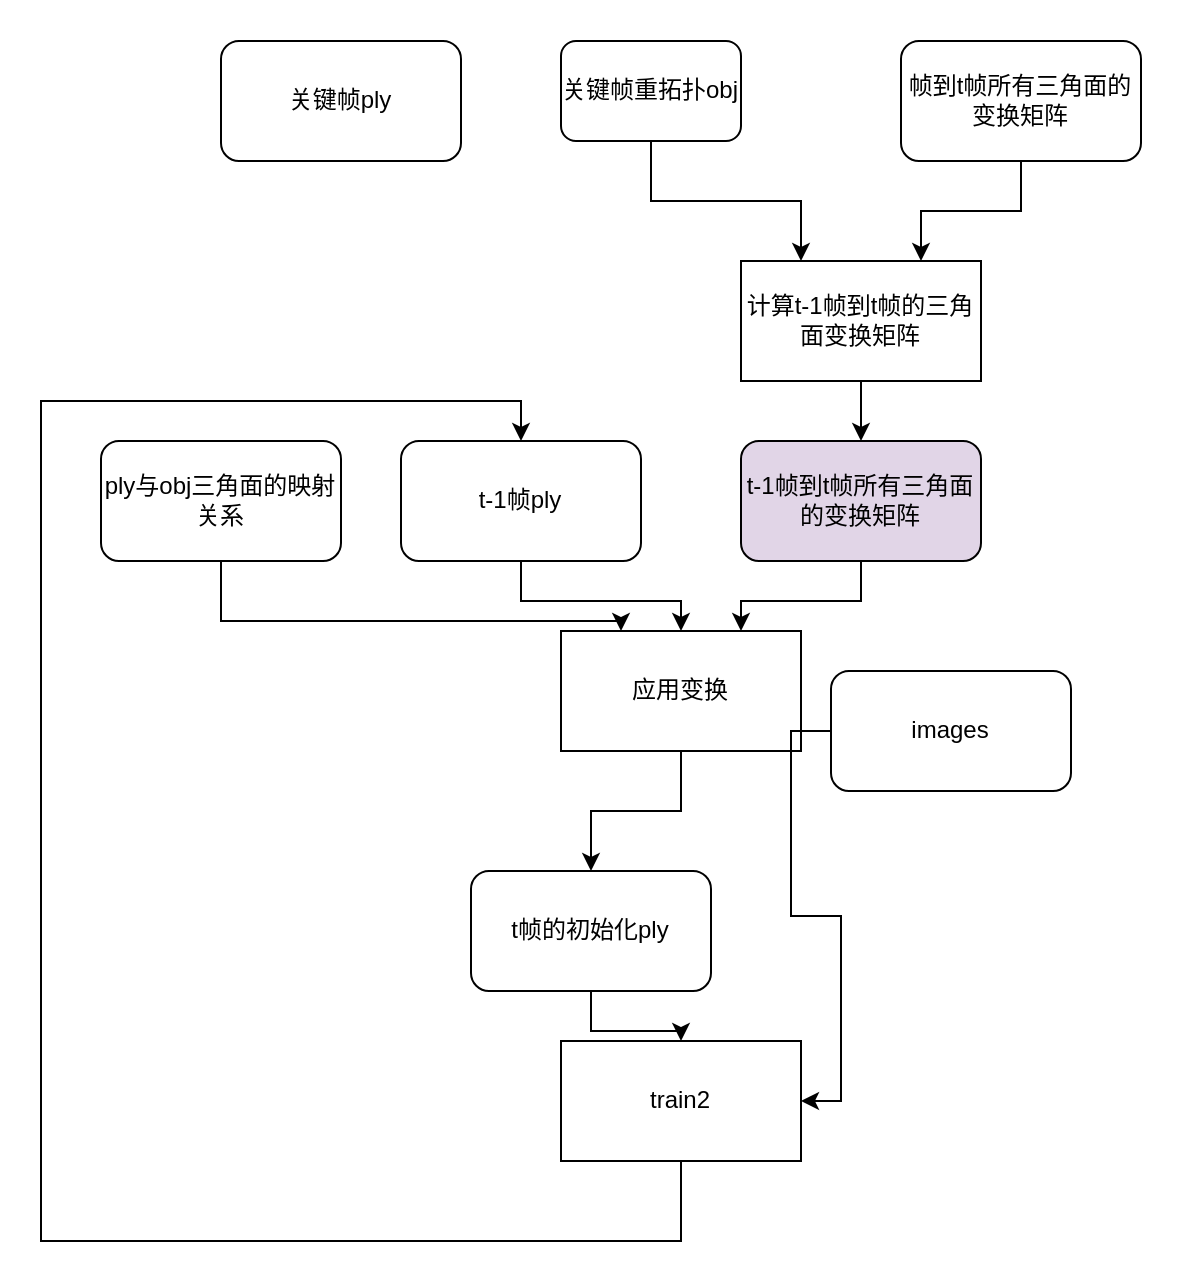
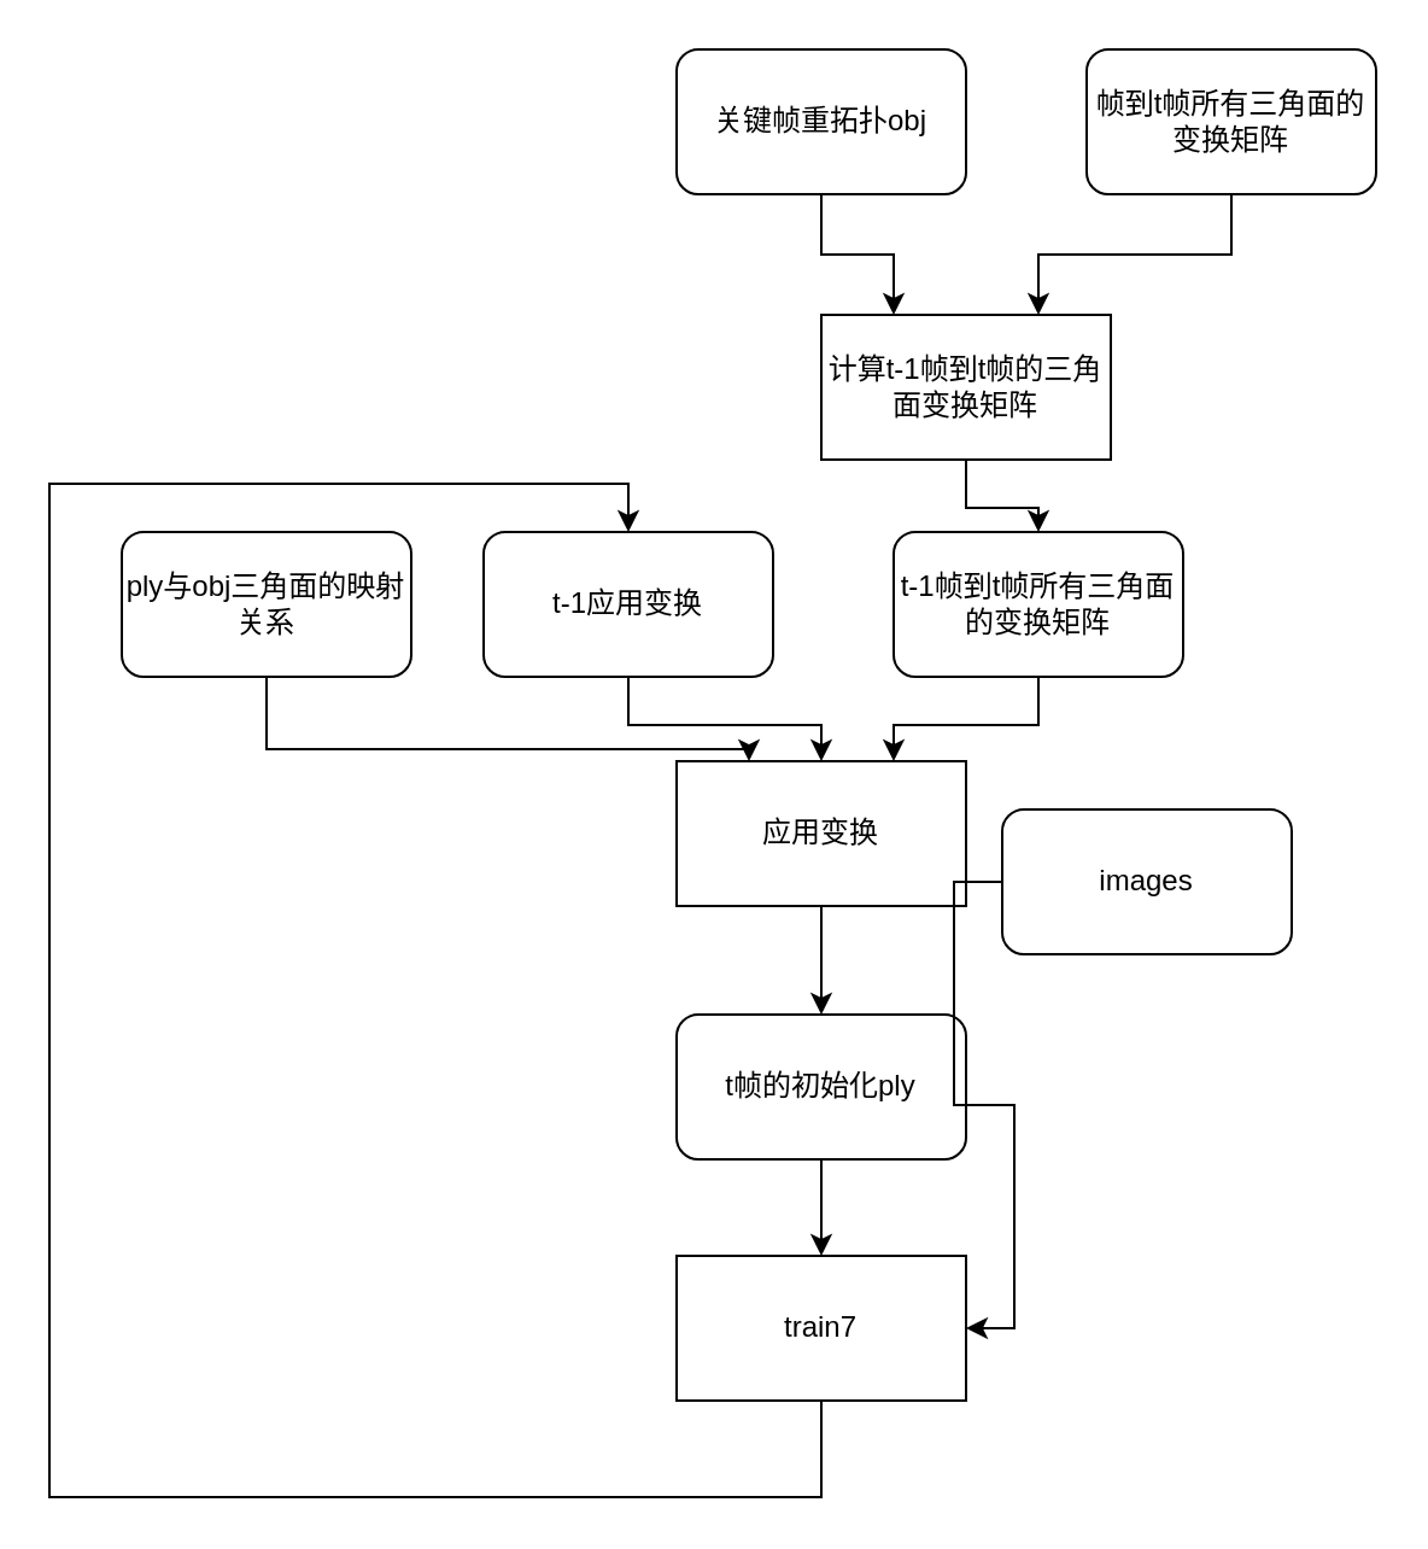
- <mxCell id="6" value="关键帧重拓扑obj" style="rounded=1;whiteSpace=wrap;html=1;" vertex="1" parent="1"><mxGeometry x="280" y="20" width="90" height="50" as="geometry" /></mxCell>
+ <mxCell id="6" value="关键帧重拓扑obj" style="rounded=1;whiteSpace=wrap;html=1;" vertex="1" parent="1"><mxGeometry x="280" y="20" width="120" height="60" as="geometry" /></mxCell>
- <mxCell id="4" value="&lt;div&gt;关键帧ply&lt;/div&gt;" style="rounded=1;whiteSpace=wrap;html=1;" vertex="1" parent="1"><mxGeometry x="110" y="20" width="120" height="60" as="geometry" /></mxCell>
- <mxCell id="8" value="计算t-1帧到t帧的三角面变换矩阵" style="rounded=0;whiteSpace=wrap;html=1;" vertex="1" parent="1"><mxGeometry x="370" y="130" width="120" height="60" as="geometry" /></mxCell>
+ <mxCell id="8" value="计算t-1帧到t帧的三角面变换矩阵" style="rounded=0;whiteSpace=wrap;html=1;" vertex="1" parent="1"><mxGeometry x="340" y="130" width="120" height="60" as="geometry" /></mxCell>
- <mxCell id="11" value="&lt;div&gt;t-1帧ply&lt;/div&gt;" style="rounded=1;whiteSpace=wrap;html=1;" vertex="1" parent="1"><mxGeometry x="200" y="220" width="120" height="60" as="geometry" /></mxCell>
+ <mxCell id="11" value="&lt;div&gt;t-1应用变换&lt;/div&gt;" style="rounded=1;whiteSpace=wrap;html=1;" vertex="1" parent="1"><mxGeometry x="200" y="220" width="120" height="60" as="geometry" /></mxCell>
- <mxCell id="10" value="t-1帧到t帧所有三角面的变换矩阵" style="rounded=1;whiteSpace=wrap;html=1;fillColor=#e1d5e7;" vertex="1" parent="1"><mxGeometry x="370" y="220" width="120" height="60" as="geometry" /></mxCell>
+ <mxCell id="10" value="t-1帧到t帧所有三角面的变换矩阵" style="rounded=1;whiteSpace=wrap;html=1;" vertex="1" parent="1"><mxGeometry x="370" y="220" width="120" height="60" as="geometry" /></mxCell>
- <mxCell id="17" value="t帧的初始化ply" style="rounded=1;whiteSpace=wrap;html=1;" vertex="1" parent="1"><mxGeometry x="235" y="435" width="120" height="60" as="geometry" /></mxCell>
+ <mxCell id="17" value="t帧的初始化ply" style="rounded=1;whiteSpace=wrap;html=1;" vertex="1" parent="1"><mxGeometry x="280" y="420" width="120" height="60" as="geometry" /></mxCell>
- <mxCell id="20" value="train2" style="rounded=0;whiteSpace=wrap;html=1;" vertex="1" parent="1"><mxGeometry x="280" y="520" width="120" height="60" as="geometry" /></mxCell>
+ <mxCell id="20" value="train7" style="rounded=0;whiteSpace=wrap;html=1;" vertex="1" parent="1"><mxGeometry x="280" y="520" width="120" height="60" as="geometry" /></mxCell>
